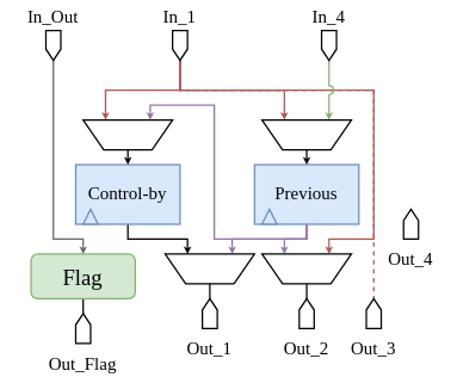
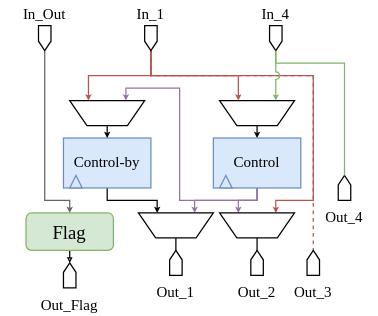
+ <mxCell id="29" style="edgeStyle=orthogonalEdgeStyle;rounded=0;sketch=0;jumpStyle=arc;jumpSize=14;orthogonalLoop=1;jettySize=auto;html=1;entryX=0.5;entryY=1;entryDx=0;entryDy=0;shadow=0;fillColor=#d5e8d4;strokeColor=#82b366;fontFamily=Lucida Console;endSize=2;endArrow=none;endFill=0;exitX=0.5;exitY=1;exitDx=0;exitDy=0;" parent="1" source="15" target="28" edge="1"><mxGeometry relative="1" as="geometry"><Array as="points"><mxPoint x="220" y="50" /><mxPoint x="275" y="50" /></Array><mxPoint x="220" y="10" as="sourcePoint" /></mxGeometry></mxCell>
- <mxCell id="7" value="Previous" style="rounded=0;whiteSpace=wrap;html=1;fillColor=#dae8fc;strokeColor=#6c8ebf;fontFamily=Lucida Console;" parent="1" vertex="1"><mxGeometry x="170" y="110" width="70" height="40" as="geometry" /></mxCell>
+ <mxCell id="7" value="Control" style="rounded=0;whiteSpace=wrap;html=1;fillColor=#dae8fc;strokeColor=#6c8ebf;fontFamily=Lucida Console;" parent="1" vertex="1"><mxGeometry x="170" y="110" width="70" height="40" as="geometry" /></mxCell>
- <mxCell id="32" style="edgeStyle=orthogonalEdgeStyle;rounded=0;jumpStyle=arc;orthogonalLoop=1;jettySize=auto;html=1;exitX=0.5;exitY=1;exitDx=0;exitDy=0;entryX=0.5;entryY=1;entryDx=0;entryDy=0;endArrow=none;endFill=0;endSize=2;strokeWidth=1;fontFamily=Lucida Console;fontSize=15;" parent="1" source="33" target="34" edge="1"><mxGeometry relative="1" as="geometry" /></mxCell>
+ <mxCell id="32" style="edgeStyle=orthogonalEdgeStyle;rounded=0;jumpStyle=arc;orthogonalLoop=1;jettySize=auto;html=1;exitX=0.5;exitY=1;exitDx=0;exitDy=0;entryX=0.5;entryY=1;entryDx=0;entryDy=0;endArrow=block;endFill=0;endSize=2;strokeWidth=1;fontFamily=Lucida Console;fontSize=15;" parent="1" source="33" target="34" edge="1"><mxGeometry relative="1" as="geometry" /></mxCell>
